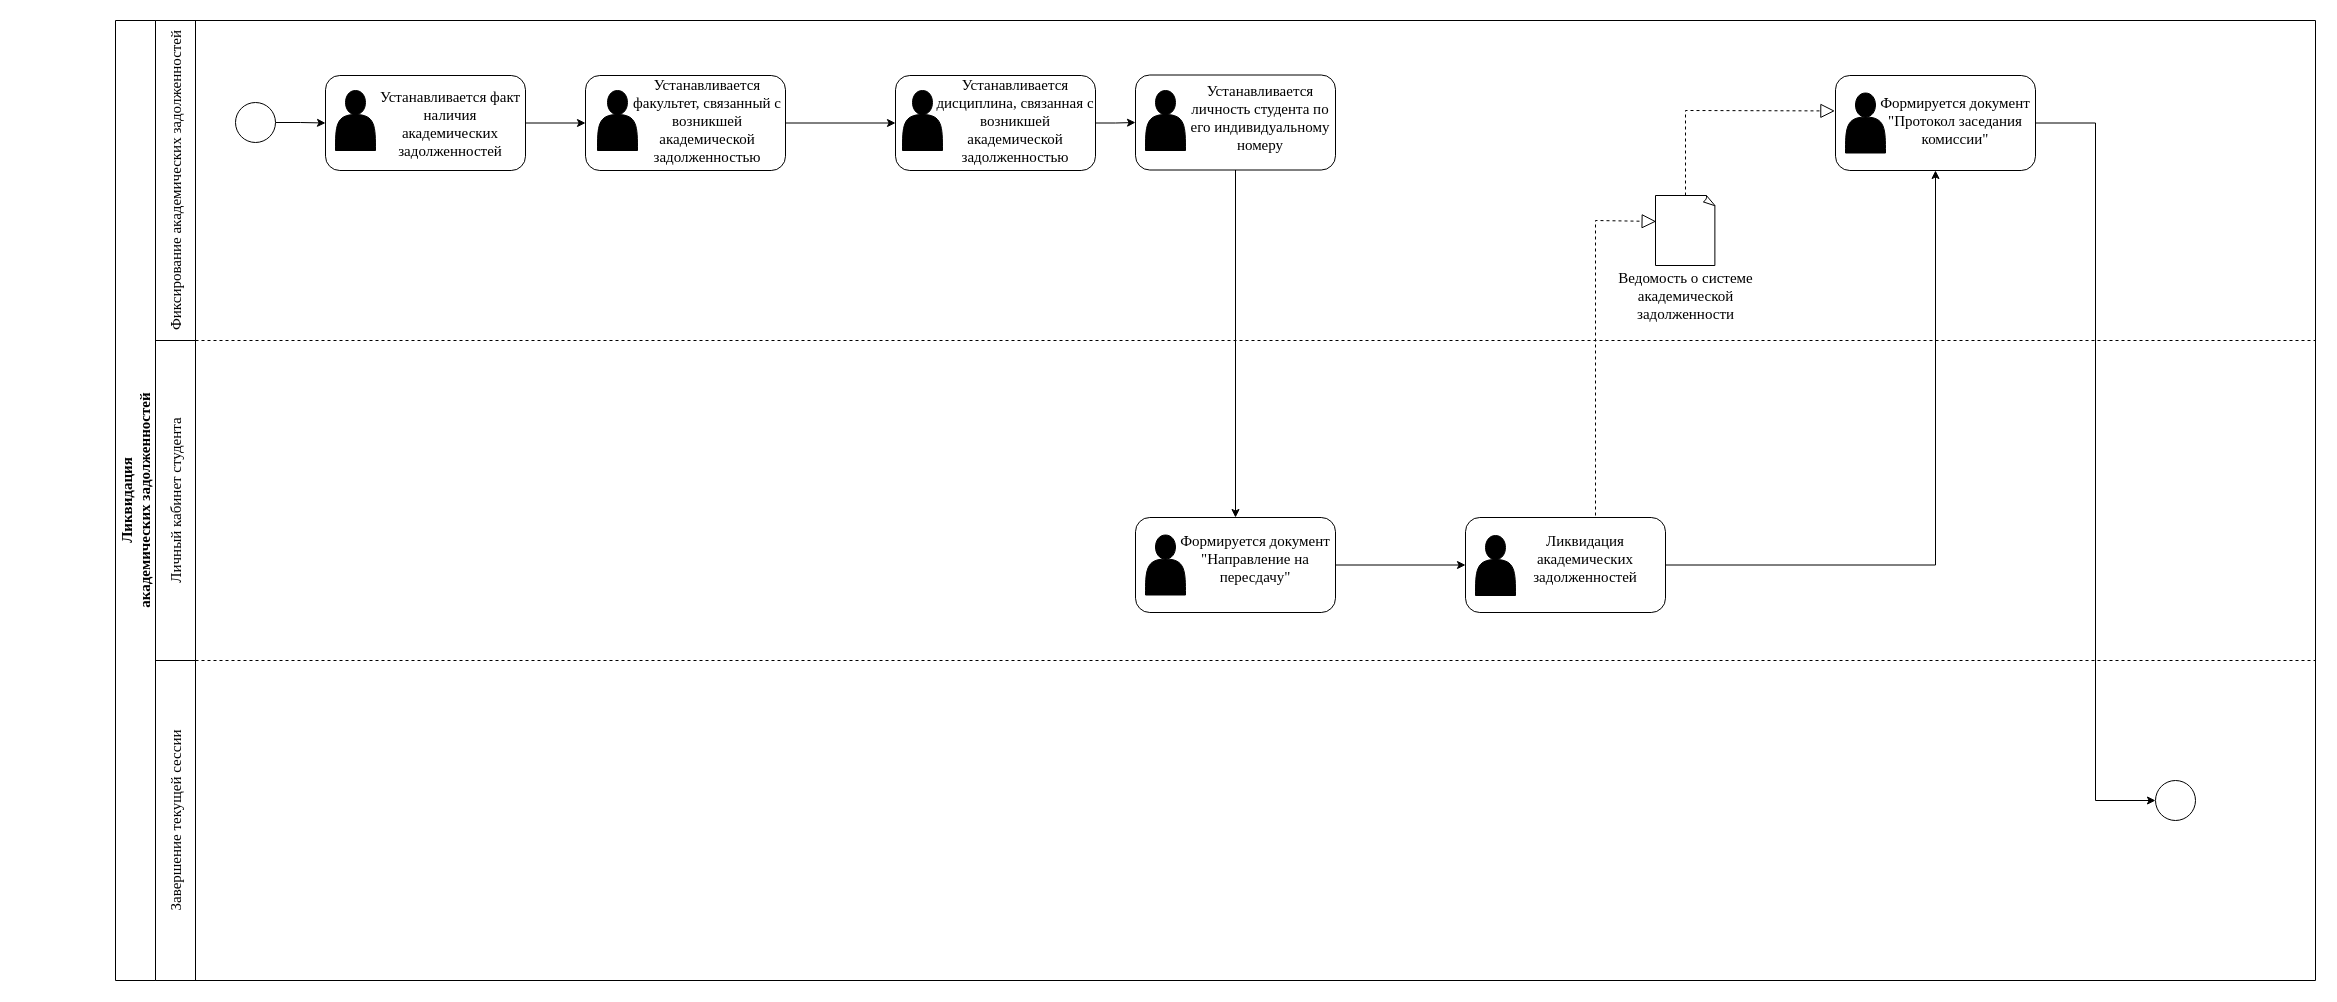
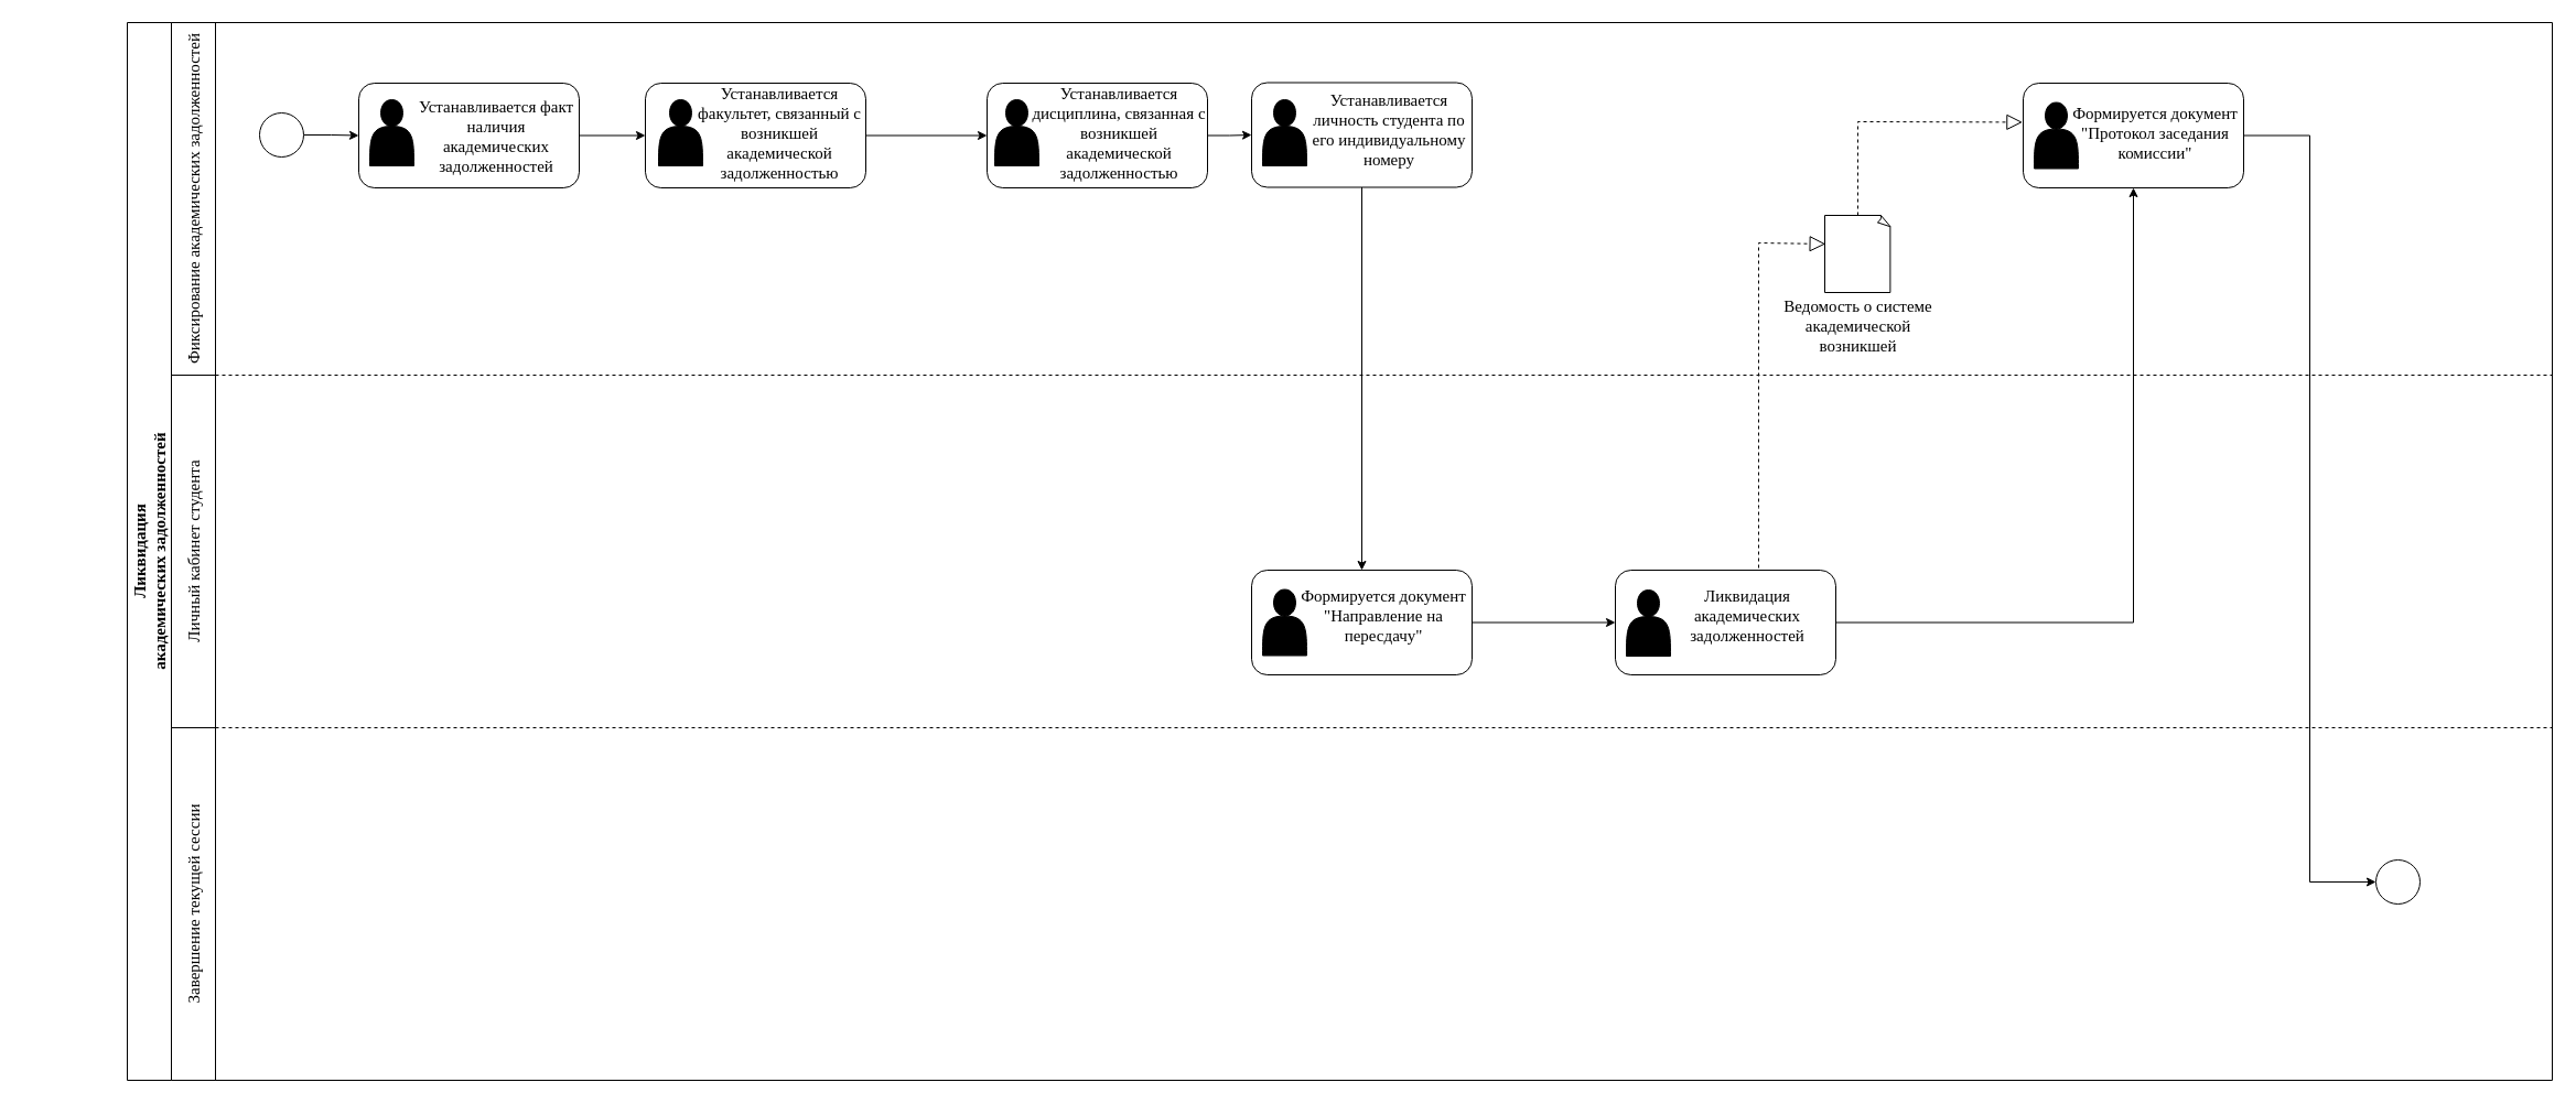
- <mxCell id="16" value="&lt;span style=&quot;font-family: &amp;quot;Times New Roman&amp;quot;; text-align: start; caret-color: rgb(51, 144, 236); white-space-collapse: preserve; background-color: rgb(255, 255, 255);&quot;&gt;Ведомость о системе академической задолженности&lt;/span&gt;" style="text;html=1;align=center;verticalAlign=middle;whiteSpace=wrap;rounded=0;fontSize=15;" parent="2" vertex="1"><mxGeometry x="1492.5" y="260" width="155" height="30" as="geometry" /></mxCell>
+ <mxCell id="16" value="&lt;span style=&quot;font-family: &amp;quot;Times New Roman&amp;quot;; text-align: start; caret-color: rgb(51, 144, 236); white-space-collapse: preserve; background-color: rgb(255, 255, 255);&quot;&gt;Ведомость о системе академической возникшей&lt;/span&gt;" style="text;html=1;align=center;verticalAlign=middle;whiteSpace=wrap;rounded=0;fontSize=15;" parent="2" vertex="1"><mxGeometry x="1492.5" y="260" width="155" height="30" as="geometry" /></mxCell>
